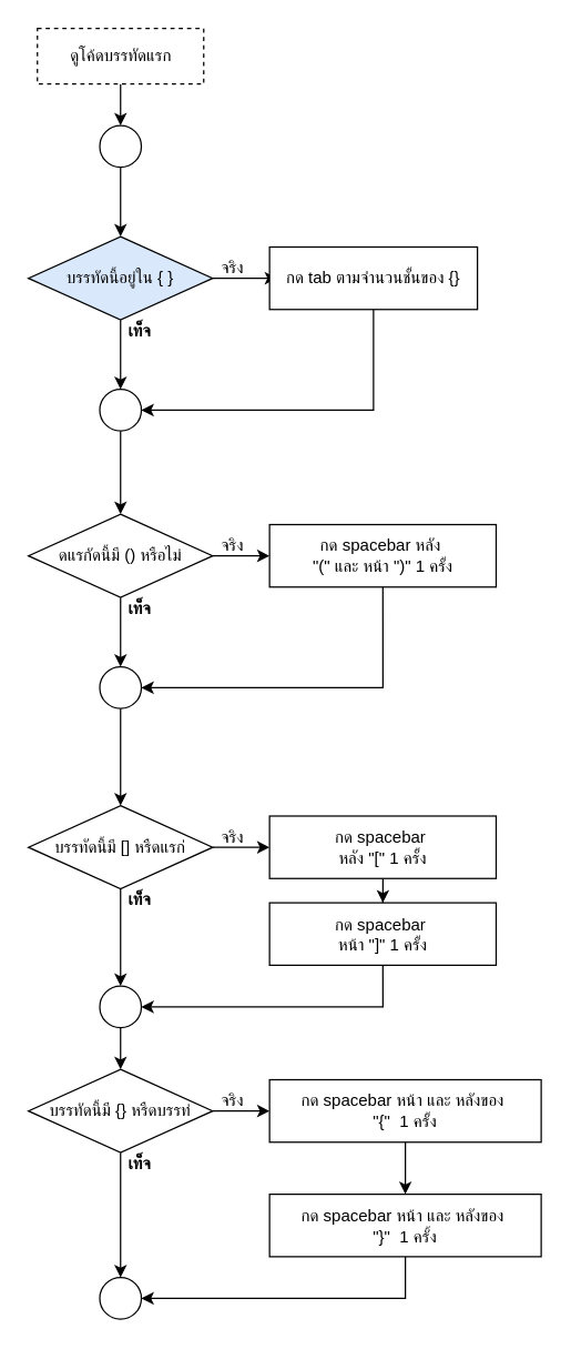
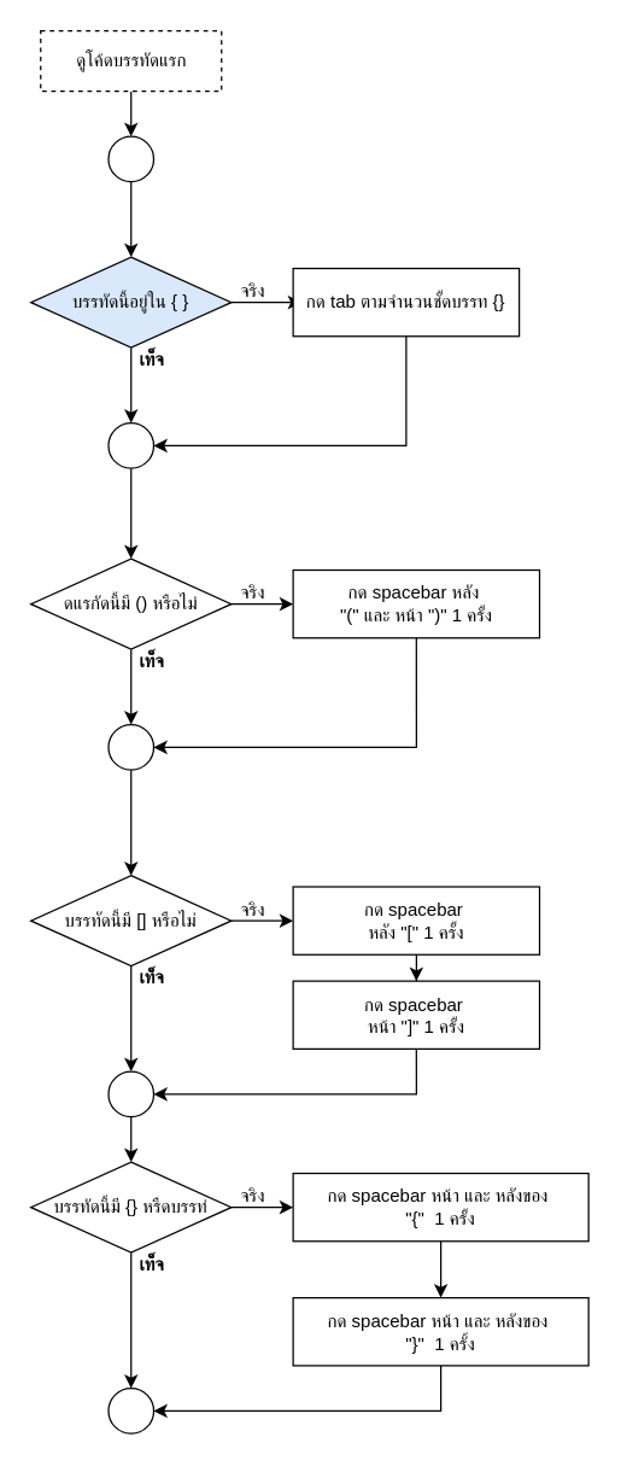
- <mxCell id="10" value="กด tab ตามจำนวนชั้นของ {}" style="rounded=0;whiteSpace=wrap;html=1;" vertex="1" parent="1"><mxGeometry x="194" y="177.5" width="150" height="45" as="geometry" /></mxCell>
+ <mxCell id="10" value="กด tab ตามจำนวนชั้ดบรรท {}" style="rounded=0;whiteSpace=wrap;html=1;" vertex="1" parent="1"><mxGeometry x="194" y="177.5" width="150" height="45" as="geometry" /></mxCell>
- <mxCell id="26" value="บรรทัดนี้มี [] หรืดแรก่" style="rhombus;whiteSpace=wrap;html=1;" vertex="1" parent="1"><mxGeometry x="20" y="580" width="133" height="60" as="geometry" /></mxCell>
+ <mxCell id="26" value="บรรทัดนี้มี [] หรือไม่" style="rhombus;whiteSpace=wrap;html=1;" vertex="1" parent="1"><mxGeometry x="20" y="580" width="133" height="60" as="geometry" /></mxCell>
